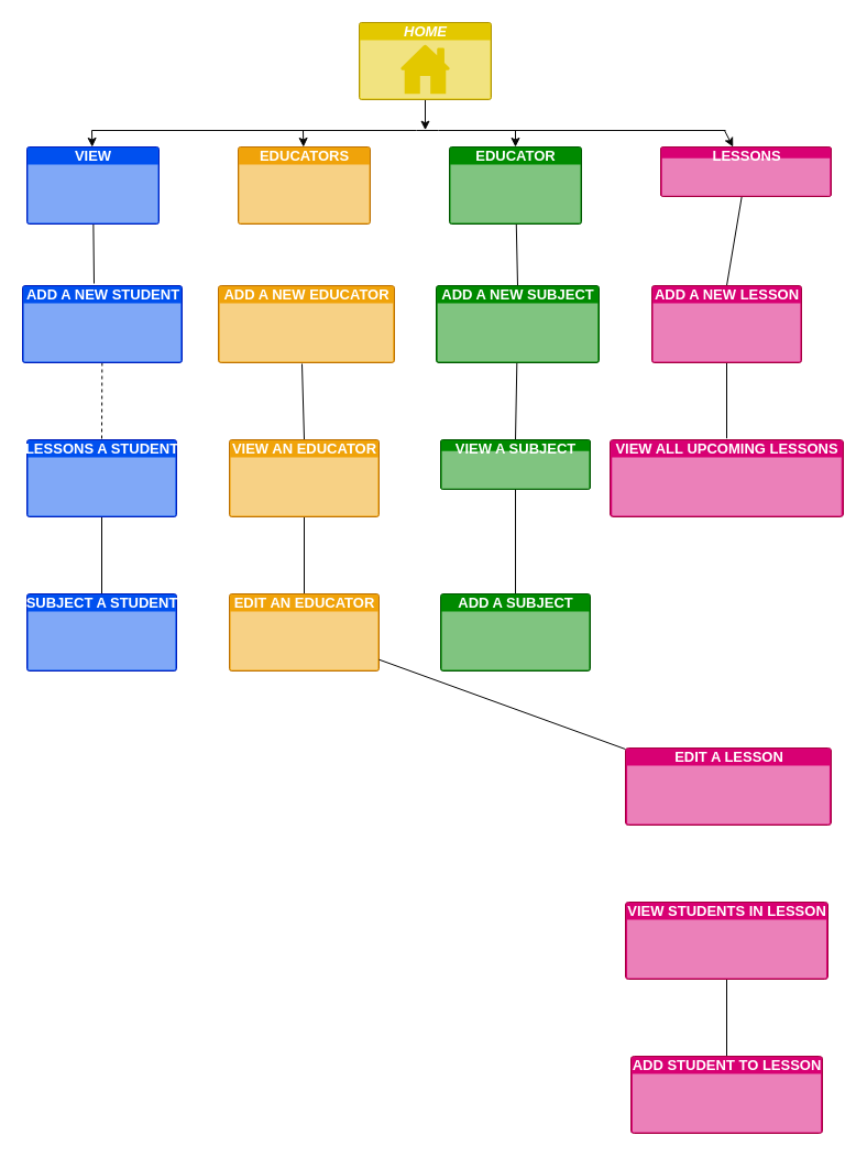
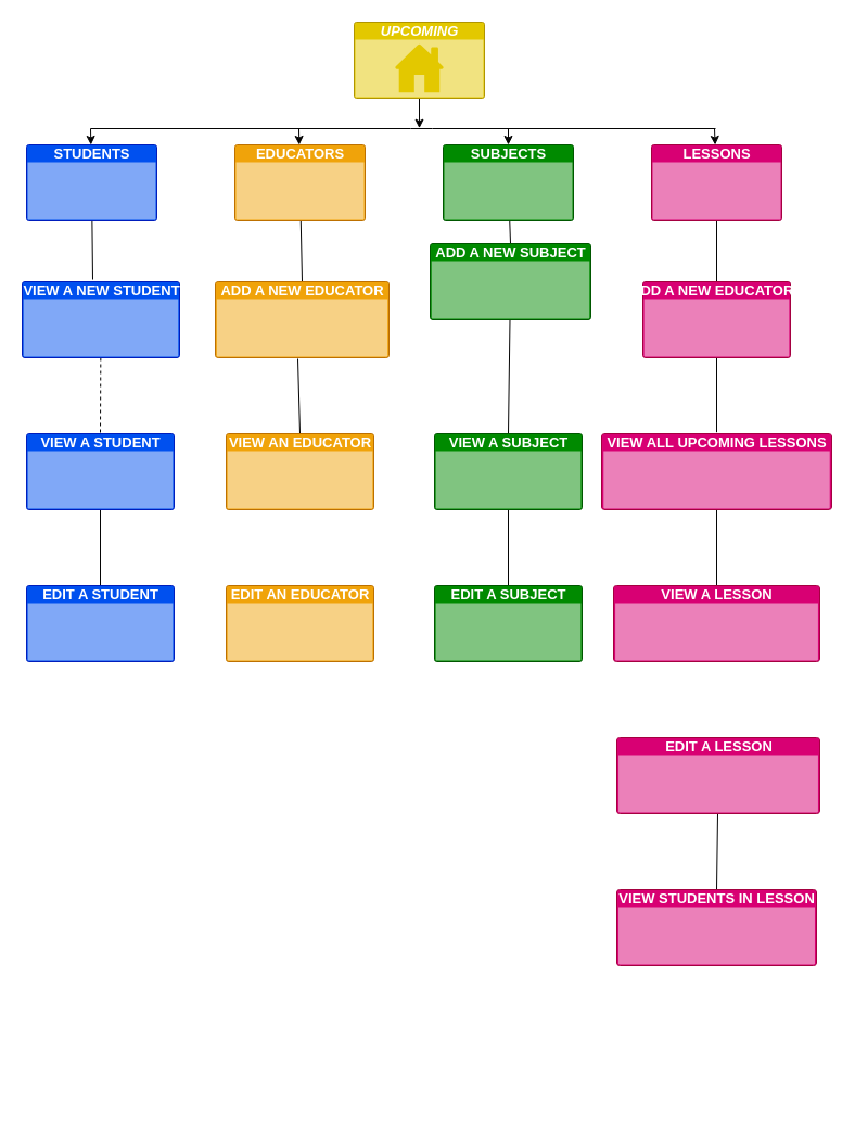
- <mxCell id="36" value="&lt;i style=&quot;font-size: 13px;&quot;&gt;&lt;span style=&quot;font-size: 13px;&quot;&gt;&lt;font style=&quot;font-size: 13px;&quot;&gt;HOME&lt;/font&gt;&lt;/span&gt;&lt;/i&gt;" style="html=1;strokeColor=#B09500;fillColor=#e3c800;labelPosition=center;verticalLabelPosition=middle;verticalAlign=top;align=center;fontSize=13;outlineConnect=0;spacingTop=-6;fontColor=#FFFFFF;sketch=0;shape=mxgraph.sitemap.home;fontStyle=1" vertex="1" parent="1"><mxGeometry x="326" y="20" width="120" height="70" as="geometry" /></mxCell>
+ <mxCell id="36" value="&lt;i style=&quot;font-size: 13px;&quot;&gt;&lt;span style=&quot;font-size: 13px;&quot;&gt;&lt;font style=&quot;font-size: 13px;&quot;&gt;UPCOMING&lt;/font&gt;&lt;/span&gt;&lt;/i&gt;" style="html=1;strokeColor=#B09500;fillColor=#e3c800;labelPosition=center;verticalLabelPosition=middle;verticalAlign=top;align=center;fontSize=13;outlineConnect=0;spacingTop=-6;fontColor=#FFFFFF;sketch=0;shape=mxgraph.sitemap.home;fontStyle=1" vertex="1" parent="1"><mxGeometry x="326" y="20" width="120" height="70" as="geometry" /></mxCell>
- <mxCell id="3" value="VIEW" style="html=1;strokeColor=#001DBC;fillColor=#0050ef;labelPosition=center;verticalLabelPosition=middle;verticalAlign=top;align=center;fontSize=13;outlineConnect=0;spacingTop=-6;fontColor=#ffffff;sketch=0;shape=mxgraph.sitemap.page;fontStyle=1" vertex="1" parent="1"><mxGeometry x="24" y="133" width="120" height="70" as="geometry" /></mxCell>
+ <mxCell id="3" value="STUDENTS" style="html=1;strokeColor=#001DBC;fillColor=#0050ef;labelPosition=center;verticalLabelPosition=middle;verticalAlign=top;align=center;fontSize=13;outlineConnect=0;spacingTop=-6;fontColor=#ffffff;sketch=0;shape=mxgraph.sitemap.page;fontStyle=1" vertex="1" parent="1"><mxGeometry x="24" y="133" width="120" height="70" as="geometry" /></mxCell>
- <mxCell id="7" value="EDUCATOR" style="html=1;strokeColor=#005700;fillColor=#008a00;labelPosition=center;verticalLabelPosition=middle;verticalAlign=top;align=center;fontSize=13;outlineConnect=0;spacingTop=-6;fontColor=#ffffff;sketch=0;shape=mxgraph.sitemap.page;fontStyle=1" vertex="1" parent="1"><mxGeometry x="408" y="133" width="120" height="70" as="geometry" /></mxCell>
+ <mxCell id="7" value="SUBJECTS" style="html=1;strokeColor=#005700;fillColor=#008a00;labelPosition=center;verticalLabelPosition=middle;verticalAlign=top;align=center;fontSize=13;outlineConnect=0;spacingTop=-6;fontColor=#ffffff;sketch=0;shape=mxgraph.sitemap.page;fontStyle=1" vertex="1" parent="1"><mxGeometry x="408" y="133" width="120" height="70" as="geometry" /></mxCell>
- <mxCell id="9" value="LESSONS" style="html=1;strokeColor=#A50040;fillColor=#d80073;labelPosition=center;verticalLabelPosition=middle;verticalAlign=top;align=center;fontSize=13;outlineConnect=0;spacingTop=-6;fontColor=#ffffff;sketch=0;shape=mxgraph.sitemap.page;fontStyle=1" vertex="1" parent="1"><mxGeometry x="600" y="133" width="155" height="45" as="geometry" /></mxCell>
+ <mxCell id="9" value="LESSONS" style="html=1;strokeColor=#A50040;fillColor=#d80073;labelPosition=center;verticalLabelPosition=middle;verticalAlign=top;align=center;fontSize=13;outlineConnect=0;spacingTop=-6;fontColor=#ffffff;sketch=0;shape=mxgraph.sitemap.page;fontStyle=1" vertex="1" parent="1"><mxGeometry x="600" y="133" width="120" height="70" as="geometry" /></mxCell>
+ <mxCell id="4" style="edgeStyle=none;html=1;entryX=0.5;entryY=0;entryDx=0;entryDy=0;entryPerimeter=0;strokeColor=#050505;fontSize=13;fontColor=#FFFFFF;endArrow=none;endFill=0;" edge="1" parent="1" source="5" target="16"><mxGeometry relative="1" as="geometry" /></mxCell>
- <mxCell id="11" value="ADD A NEW STUDENT" style="html=1;strokeColor=#001DBC;fillColor=#0050ef;labelPosition=center;verticalLabelPosition=middle;verticalAlign=top;align=center;fontSize=13;outlineConnect=0;spacingTop=-6;fontColor=#ffffff;sketch=0;shape=mxgraph.sitemap.page;fontStyle=1" vertex="1" parent="1"><mxGeometry x="20" y="259" width="145" height="70" as="geometry" /></mxCell>
+ <mxCell id="11" value="VIEW A NEW STUDENT" style="html=1;strokeColor=#001DBC;fillColor=#0050ef;labelPosition=center;verticalLabelPosition=middle;verticalAlign=top;align=center;fontSize=13;outlineConnect=0;spacingTop=-6;fontColor=#ffffff;sketch=0;shape=mxgraph.sitemap.page;fontStyle=1" vertex="1" parent="1"><mxGeometry x="20" y="259" width="145" height="70" as="geometry" /></mxCell>
- <mxCell id="26" value="ADD A NEW LESSON" style="html=1;strokeColor=#A50040;fillColor=#d80073;labelPosition=center;verticalLabelPosition=middle;verticalAlign=top;align=center;fontSize=13;outlineConnect=0;spacingTop=-6;fontColor=#ffffff;sketch=0;shape=mxgraph.sitemap.page;fontStyle=1" vertex="1" parent="1"><mxGeometry x="592" y="259" width="136" height="70" as="geometry" /></mxCell>
+ <mxCell id="26" value="ADD A NEW EDUCATORS" style="html=1;strokeColor=#A50040;fillColor=#d80073;labelPosition=center;verticalLabelPosition=middle;verticalAlign=top;align=center;fontSize=13;outlineConnect=0;spacingTop=-6;fontColor=#ffffff;sketch=0;shape=mxgraph.sitemap.page;fontStyle=1" vertex="1" parent="1"><mxGeometry x="592" y="259" width="136" height="70" as="geometry" /></mxCell>
- <mxCell id="21" value="ADD A NEW SUBJECT" style="html=1;strokeColor=#005700;fillColor=#008a00;labelPosition=center;verticalLabelPosition=middle;verticalAlign=top;align=center;fontSize=13;outlineConnect=0;spacingTop=-6;fontColor=#ffffff;sketch=0;shape=mxgraph.sitemap.page;fontStyle=1" vertex="1" parent="1"><mxGeometry x="396" y="259" width="148" height="70" as="geometry" /></mxCell>
+ <mxCell id="21" value="ADD A NEW SUBJECT" style="html=1;strokeColor=#005700;fillColor=#008a00;labelPosition=center;verticalLabelPosition=middle;verticalAlign=top;align=center;fontSize=13;outlineConnect=0;spacingTop=-6;fontColor=#ffffff;sketch=0;shape=mxgraph.sitemap.page;fontStyle=1" vertex="1" parent="1"><mxGeometry x="396" y="224" width="148" height="70" as="geometry" /></mxCell>
- <mxCell id="13" value="LESSONS A STUDENT" style="html=1;strokeColor=#001DBC;fillColor=#0050ef;labelPosition=center;verticalLabelPosition=middle;verticalAlign=top;align=center;fontSize=13;outlineConnect=0;spacingTop=-6;fontColor=#ffffff;sketch=0;shape=mxgraph.sitemap.page;fontStyle=1" vertex="1" parent="1"><mxGeometry x="24" y="399" width="136" height="70" as="geometry" /></mxCell>
+ <mxCell id="13" value="VIEW A STUDENT" style="html=1;strokeColor=#001DBC;fillColor=#0050ef;labelPosition=center;verticalLabelPosition=middle;verticalAlign=top;align=center;fontSize=13;outlineConnect=0;spacingTop=-6;fontColor=#ffffff;sketch=0;shape=mxgraph.sitemap.page;fontStyle=1" vertex="1" parent="1"><mxGeometry x="24" y="399" width="136" height="70" as="geometry" /></mxCell>
- <mxCell id="23" value="VIEW A SUBJECT" style="html=1;strokeColor=#005700;fillColor=#008a00;labelPosition=center;verticalLabelPosition=middle;verticalAlign=top;align=center;fontSize=13;outlineConnect=0;spacingTop=-6;fontColor=#ffffff;sketch=0;shape=mxgraph.sitemap.page;fontStyle=1" vertex="1" parent="1"><mxGeometry x="400" y="399" width="136" height="45" as="geometry" /></mxCell>
+ <mxCell id="23" value="VIEW A SUBJECT" style="html=1;strokeColor=#005700;fillColor=#008a00;labelPosition=center;verticalLabelPosition=middle;verticalAlign=top;align=center;fontSize=13;outlineConnect=0;spacingTop=-6;fontColor=#ffffff;sketch=0;shape=mxgraph.sitemap.page;fontStyle=1" vertex="1" parent="1"><mxGeometry x="400" y="399" width="136" height="70" as="geometry" /></mxCell>
- <mxCell id="17" style="edgeStyle=none;html=1;entryX=0.5;entryY=0;entryDx=0;entryDy=0;entryPerimeter=0;strokeColor=#050505;fontSize=13;fontColor=#FFFFFF;endArrow=none;endFill=0;" edge="1" parent="1" source="18" target="19"><mxGeometry relative="1" as="geometry" /></mxCell>
+ <mxCell id="27" value="" style="edgeStyle=none;html=1;strokeColor=#050505;fontSize=13;fontColor=#FFFFFF;endArrow=none;endFill=0;" edge="1" parent="1" source="28" target="29"><mxGeometry relative="1" as="geometry" /></mxCell>
- <mxCell id="14" value="SUBJECT A STUDENT" style="html=1;strokeColor=#001DBC;fillColor=#0050ef;labelPosition=center;verticalLabelPosition=middle;verticalAlign=top;align=center;fontSize=13;outlineConnect=0;spacingTop=-6;fontColor=#ffffff;sketch=0;shape=mxgraph.sitemap.page;fontStyle=1" vertex="1" parent="1"><mxGeometry x="24" y="539" width="136" height="70" as="geometry" /></mxCell>
+ <mxCell id="14" value="EDIT A STUDENT" style="html=1;strokeColor=#001DBC;fillColor=#0050ef;labelPosition=center;verticalLabelPosition=middle;verticalAlign=top;align=center;fontSize=13;outlineConnect=0;spacingTop=-6;fontColor=#ffffff;sketch=0;shape=mxgraph.sitemap.page;fontStyle=1" vertex="1" parent="1"><mxGeometry x="24" y="539" width="136" height="70" as="geometry" /></mxCell>
- <mxCell id="24" value="ADD A SUBJECT" style="html=1;strokeColor=#005700;fillColor=#008a00;labelPosition=center;verticalLabelPosition=middle;verticalAlign=top;align=center;fontSize=13;outlineConnect=0;spacingTop=-6;fontColor=#ffffff;sketch=0;shape=mxgraph.sitemap.page;fontStyle=1" vertex="1" parent="1"><mxGeometry x="400" y="539" width="136" height="70" as="geometry" /></mxCell>
+ <mxCell id="24" value="EDIT A SUBJECT" style="html=1;strokeColor=#005700;fillColor=#008a00;labelPosition=center;verticalLabelPosition=middle;verticalAlign=top;align=center;fontSize=13;outlineConnect=0;spacingTop=-6;fontColor=#ffffff;sketch=0;shape=mxgraph.sitemap.page;fontStyle=1" vertex="1" parent="1"><mxGeometry x="400" y="539" width="136" height="70" as="geometry" /></mxCell>
+ <mxCell id="29" value="VIEW A LESSON" style="html=1;strokeColor=#A50040;fillColor=#d80073;labelPosition=center;verticalLabelPosition=middle;verticalAlign=top;align=center;fontSize=13;outlineConnect=0;spacingTop=-6;fontColor=#ffffff;sketch=0;shape=mxgraph.sitemap.page;fontStyle=1" vertex="1" parent="1"><mxGeometry x="565" y="539" width="190" height="70" as="geometry" /></mxCell>
- <mxCell id="30" style="edgeStyle=none;html=1;strokeColor=#050505;fontSize=13;fontColor=#FFFFFF;endArrow=none;endFill=0;" edge="1" parent="1" source="31" target="19"><mxGeometry relative="1" as="geometry" /></mxCell>
+ <mxCell id="30" style="edgeStyle=none;html=1;entryX=0.5;entryY=0;entryDx=0;entryDy=0;entryPerimeter=0;strokeColor=#050505;fontSize=13;fontColor=#FFFFFF;endArrow=none;endFill=0;" edge="1" parent="1" source="31" target="33"><mxGeometry relative="1" as="geometry" /></mxCell>
- <mxCell id="32" style="edgeStyle=none;html=1;entryX=0.5;entryY=0;entryDx=0;entryDy=0;entryPerimeter=0;strokeColor=#050505;fontSize=13;fontColor=#FFFFFF;endArrow=none;endFill=0;" edge="1" parent="1" source="33" target="34"><mxGeometry relative="1" as="geometry" /></mxCell>
- <mxCell id="34" value="ADD STUDENT TO LESSON" style="html=1;strokeColor=#A50040;fillColor=#d80073;labelPosition=center;verticalLabelPosition=middle;verticalAlign=top;align=center;fontSize=13;outlineConnect=0;spacingTop=-6;fontColor=#ffffff;sketch=0;shape=mxgraph.sitemap.page;fontStyle=1" vertex="1" parent="1"><mxGeometry x="573" y="959" width="174" height="70" as="geometry" /></mxCell>
